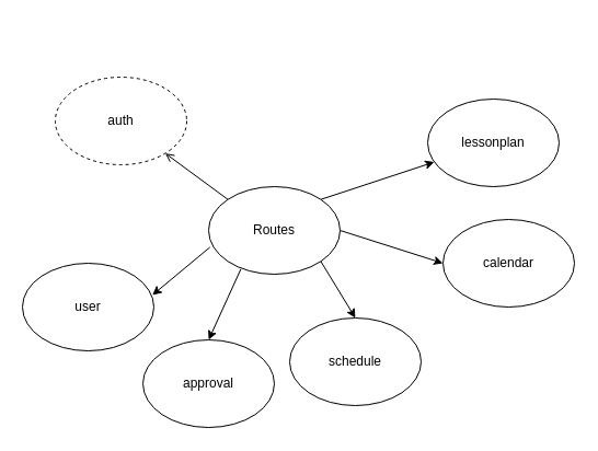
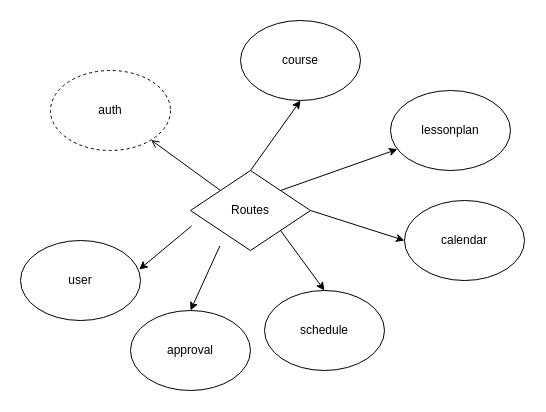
+ <mxCell id="12" value="course" style="ellipse;whiteSpace=wrap;html=1;" vertex="1" parent="1"><mxGeometry x="240" y="20" width="120" height="80" as="geometry" /></mxCell>
+ <mxCell id="2" style="edgeStyle=none;html=1;exitX=0.5;exitY=0;exitDx=0;exitDy=0;entryX=0.5;entryY=1;entryDx=0;entryDy=0;" edge="1" parent="1" source="9" target="12"><mxGeometry relative="1" as="geometry" /></mxCell>
- <mxCell id="9" value="Routes" style="ellipse;whiteSpace=wrap;html=1;" vertex="1" parent="1"><mxGeometry x="190" y="170" width="120" height="80" as="geometry" /></mxCell>
+ <mxCell id="9" value="Routes" style="rhombus;whiteSpace=wrap;html=1;" vertex="1" parent="1"><mxGeometry x="190" y="170" width="120" height="80" as="geometry" /></mxCell>
